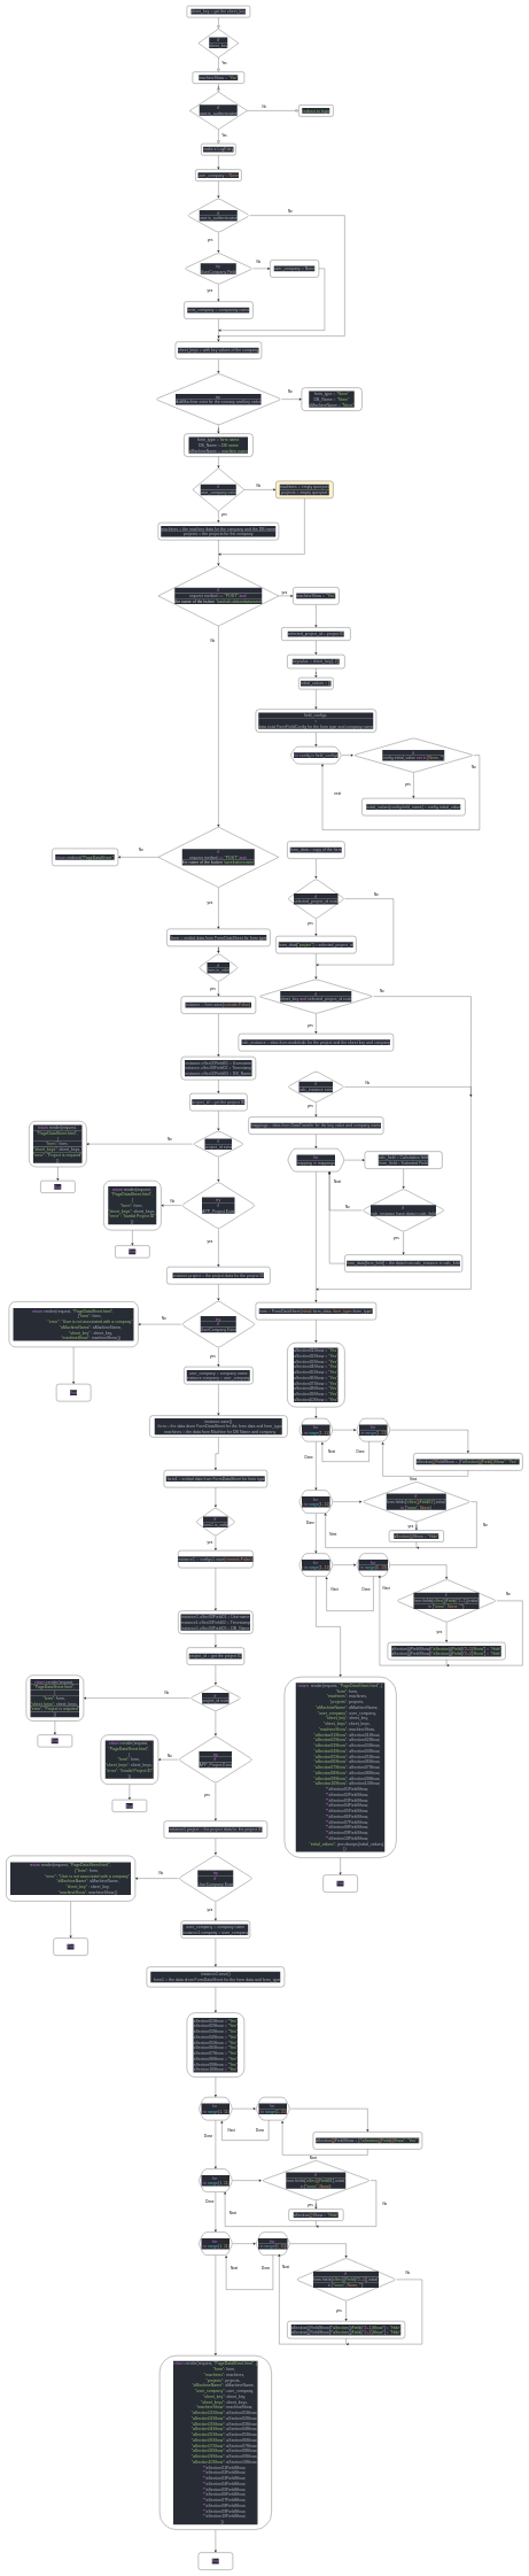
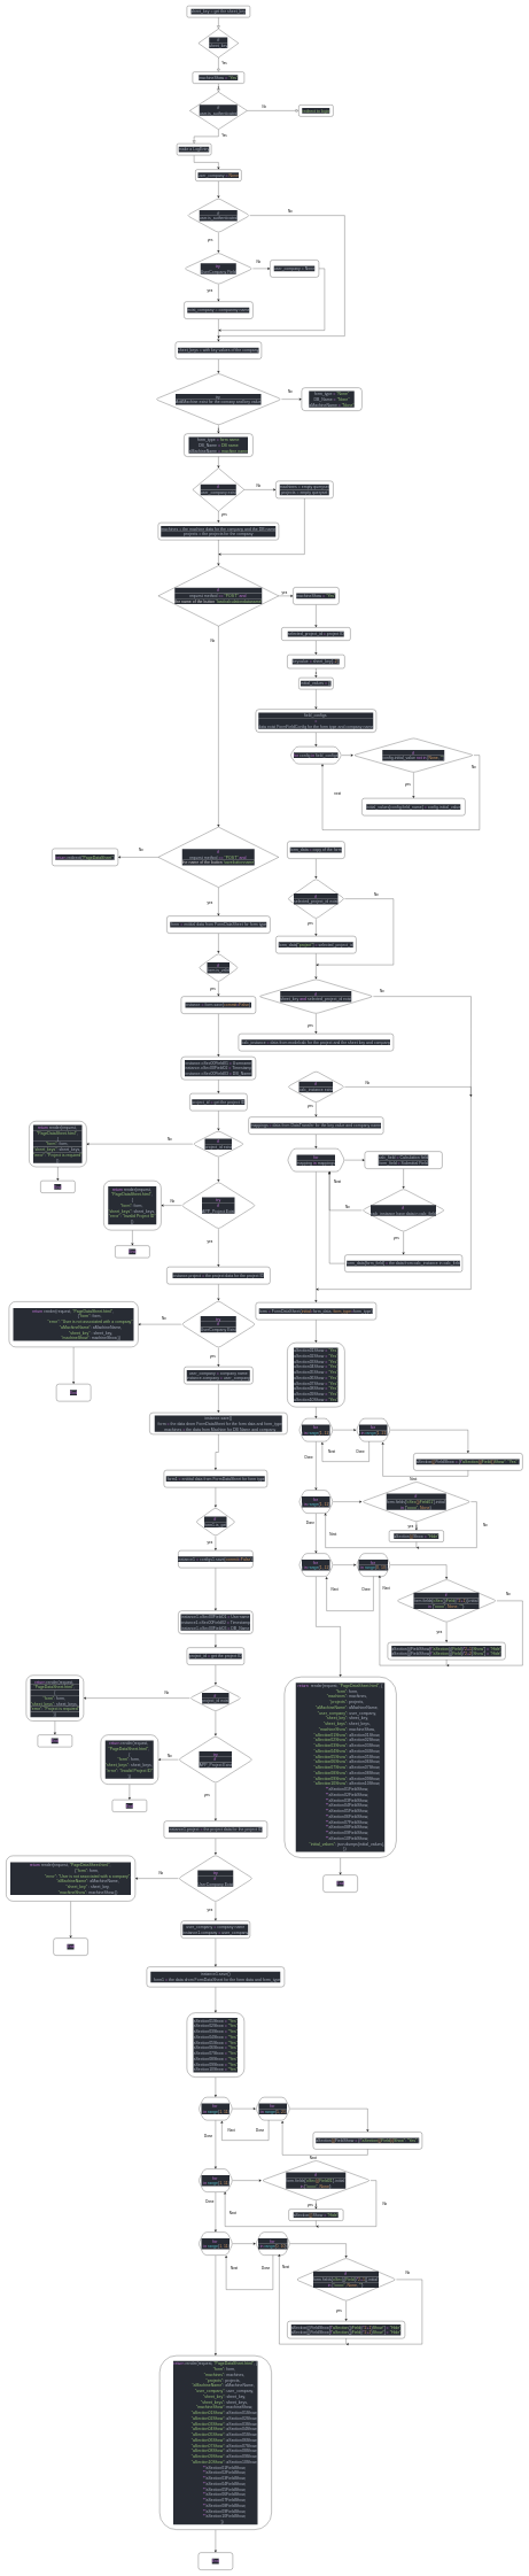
- <mxCell id="9" value="&lt;div style=&quot;color: rgb(171, 178, 191); background-color: rgb(40, 44, 52); font-size: 14px; line-height: 19px; white-space: pre;&quot;&gt;make a LogEntry&lt;/div&gt;" style="rounded=1;whiteSpace=wrap;html=1;fontSize=12;glass=0;strokeWidth=1;shadow=0;" parent="1" vertex="1"><mxGeometry x="700" y="500" width="120" height="40" as="geometry" /></mxCell>
+ <mxCell id="9" value="&lt;div style=&quot;color: rgb(171, 178, 191); background-color: rgb(40, 44, 52); font-size: 14px; line-height: 19px; white-space: pre;&quot;&gt;make a LogEntry&lt;/div&gt;" style="rounded=1;whiteSpace=wrap;html=1;fontSize=12;glass=0;strokeWidth=1;shadow=0;" parent="1" vertex="1"><mxGeometry x="615" y="500" width="120" height="40" as="geometry" /></mxCell>
- <mxCell id="42" value="&lt;div style=&quot;color: rgb(171, 178, 191); background-color: rgb(40, 44, 52); font-size: 14px; line-height: 19px; white-space: pre;&quot;&gt;machines = empty queryset&lt;/div&gt;&lt;div style=&quot;color: rgb(171, 178, 191); background-color: rgb(40, 44, 52); font-size: 14px; line-height: 19px; white-space: pre;&quot;&gt;&lt;div style=&quot;line-height: 19px;&quot;&gt;projects = empty queryset&lt;/div&gt;&lt;/div&gt;" style="rounded=1;whiteSpace=wrap;html=1;fillColor=#fff2cc;" vertex="1" parent="1"><mxGeometry x="960" y="1675" width="200" height="60" as="geometry" /></mxCell>
+ <mxCell id="42" value="&lt;div style=&quot;color: rgb(171, 178, 191); background-color: rgb(40, 44, 52); font-size: 14px; line-height: 19px; white-space: pre;&quot;&gt;machines = empty queryset&lt;/div&gt;&lt;div style=&quot;color: rgb(171, 178, 191); background-color: rgb(40, 44, 52); font-size: 14px; line-height: 19px; white-space: pre;&quot;&gt;&lt;div style=&quot;line-height: 19px;&quot;&gt;projects = empty queryset&lt;/div&gt;&lt;/div&gt;" style="rounded=1;whiteSpace=wrap;html=1;" vertex="1" parent="1"><mxGeometry x="960" y="1675" width="200" height="60" as="geometry" /></mxCell>
- <mxCell id="158" value="&lt;div style=&quot;color: rgb(171, 178, 191); background-color: rgb(40, 44, 52); font-size: 14px; line-height: 19px; white-space: pre;&quot;&gt;&amp;nbsp;form &lt;span style=&quot;color: #c678dd;&quot;&gt;=&lt;/span&gt; enitital data from FormDataSheet for form type&lt;/div&gt;" style="rounded=1;whiteSpace=wrap;html=1;" vertex="1" parent="1"><mxGeometry x="580" y="3235" width="360" height="60" as="geometry" /></mxCell>
+ <mxCell id="158" value="&lt;div style=&quot;color: rgb(171, 178, 191); background-color: rgb(40, 44, 52); font-size: 14px; line-height: 19px; white-space: pre;&quot;&gt;&amp;nbsp;form &lt;span style=&quot;color: #c678dd;&quot;&gt;=&lt;/span&gt; enitital data from FormDataSheet for form type&lt;/div&gt;" style="rounded=1;whiteSpace=wrap;html=1;" vertex="1" parent="1"><mxGeometry x="580" y="3190" width="360" height="60" as="geometry" /></mxCell>
- <mxCell id="199" value="&lt;div style=&quot;color: rgb(171, 178, 191); background-color: rgb(40, 44, 52); font-size: 14px; line-height: 19px; white-space: pre;&quot;&gt;&lt;div&gt;instance.save()&lt;/div&gt;&lt;div&gt;   form &lt;span style=&quot;color: #c678dd;&quot;&gt;=&lt;/span&gt; the data drom FormDataSheet for the form data and form_type&lt;/div&gt;&lt;div&gt;   machines &lt;span style=&quot;color: #c678dd;&quot;&gt;=&lt;/span&gt; the data from Machine for DB Name and company&lt;/div&gt;&lt;/div&gt;" style="rounded=1;whiteSpace=wrap;html=1;" vertex="1" parent="1"><mxGeometry x="520" y="4930" width="480" height="75" as="geometry" /></mxCell>
+ <mxCell id="199" value="&lt;div style=&quot;color: rgb(171, 178, 191); background-color: rgb(40, 44, 52); font-size: 14px; line-height: 19px; white-space: pre;&quot;&gt;&lt;div&gt;instance.save()&lt;/div&gt;&lt;div&gt;   form &lt;span style=&quot;color: #c678dd;&quot;&gt;=&lt;/span&gt; the data drom FormDataSheet for the form data and form_type&lt;/div&gt;&lt;div&gt;   machines &lt;span style=&quot;color: #c678dd;&quot;&gt;=&lt;/span&gt; the data from Machine for DB Name and company&lt;/div&gt;&lt;/div&gt;" style="rounded=1;whiteSpace=wrap;html=1;" vertex="1" parent="1"><mxGeometry x="520" y="4920" width="480" height="75" as="geometry" /></mxCell>
- <mxCell id="203" value="&lt;div style=&quot;color: rgb(171, 178, 191); background-color: rgb(40, 44, 52); font-size: 14px; line-height: 19px; white-space: pre;&quot;&gt;&lt;span style=&quot;color: #c678dd;&quot;&gt;if&lt;/span&gt; &lt;/div&gt;&lt;div style=&quot;color: rgb(171, 178, 191); background-color: rgb(40, 44, 52); font-size: 14px; line-height: 19px; white-space: pre;&quot;&gt;form1.is_valid&lt;/div&gt;" style="rhombus;whiteSpace=wrap;html=1;rounded=1;" vertex="1" parent="1"><mxGeometry x="680" y="5250" width="140" height="100" as="geometry" /></mxCell>
+ <mxCell id="203" value="&lt;div style=&quot;color: rgb(171, 178, 191); background-color: rgb(40, 44, 52); font-size: 14px; line-height: 19px; white-space: pre;&quot;&gt;&lt;span style=&quot;color: #c678dd;&quot;&gt;if&lt;/span&gt; &lt;/div&gt;&lt;div style=&quot;color: rgb(171, 178, 191); background-color: rgb(40, 44, 52); font-size: 14px; line-height: 19px; white-space: pre;&quot;&gt;form1.is_get&lt;/div&gt;" style="rhombus;whiteSpace=wrap;html=1;rounded=1;" vertex="1" parent="1"><mxGeometry x="680" y="5250" width="140" height="100" as="geometry" /></mxCell>
